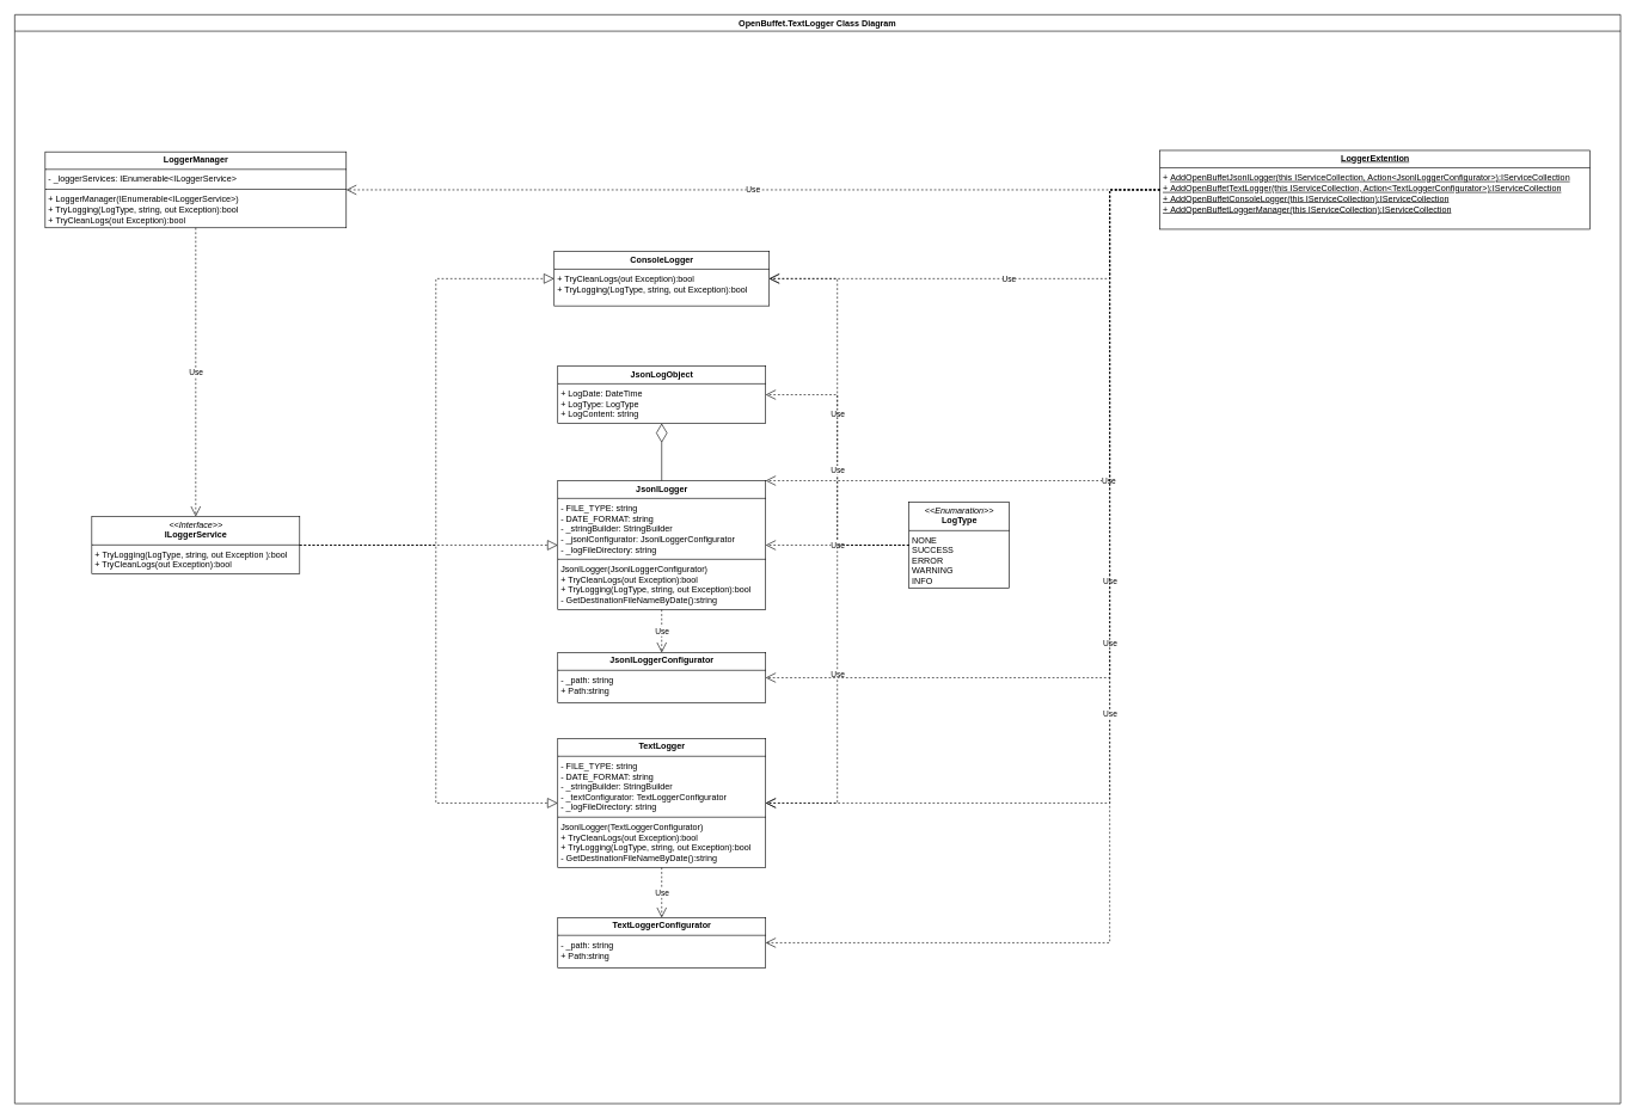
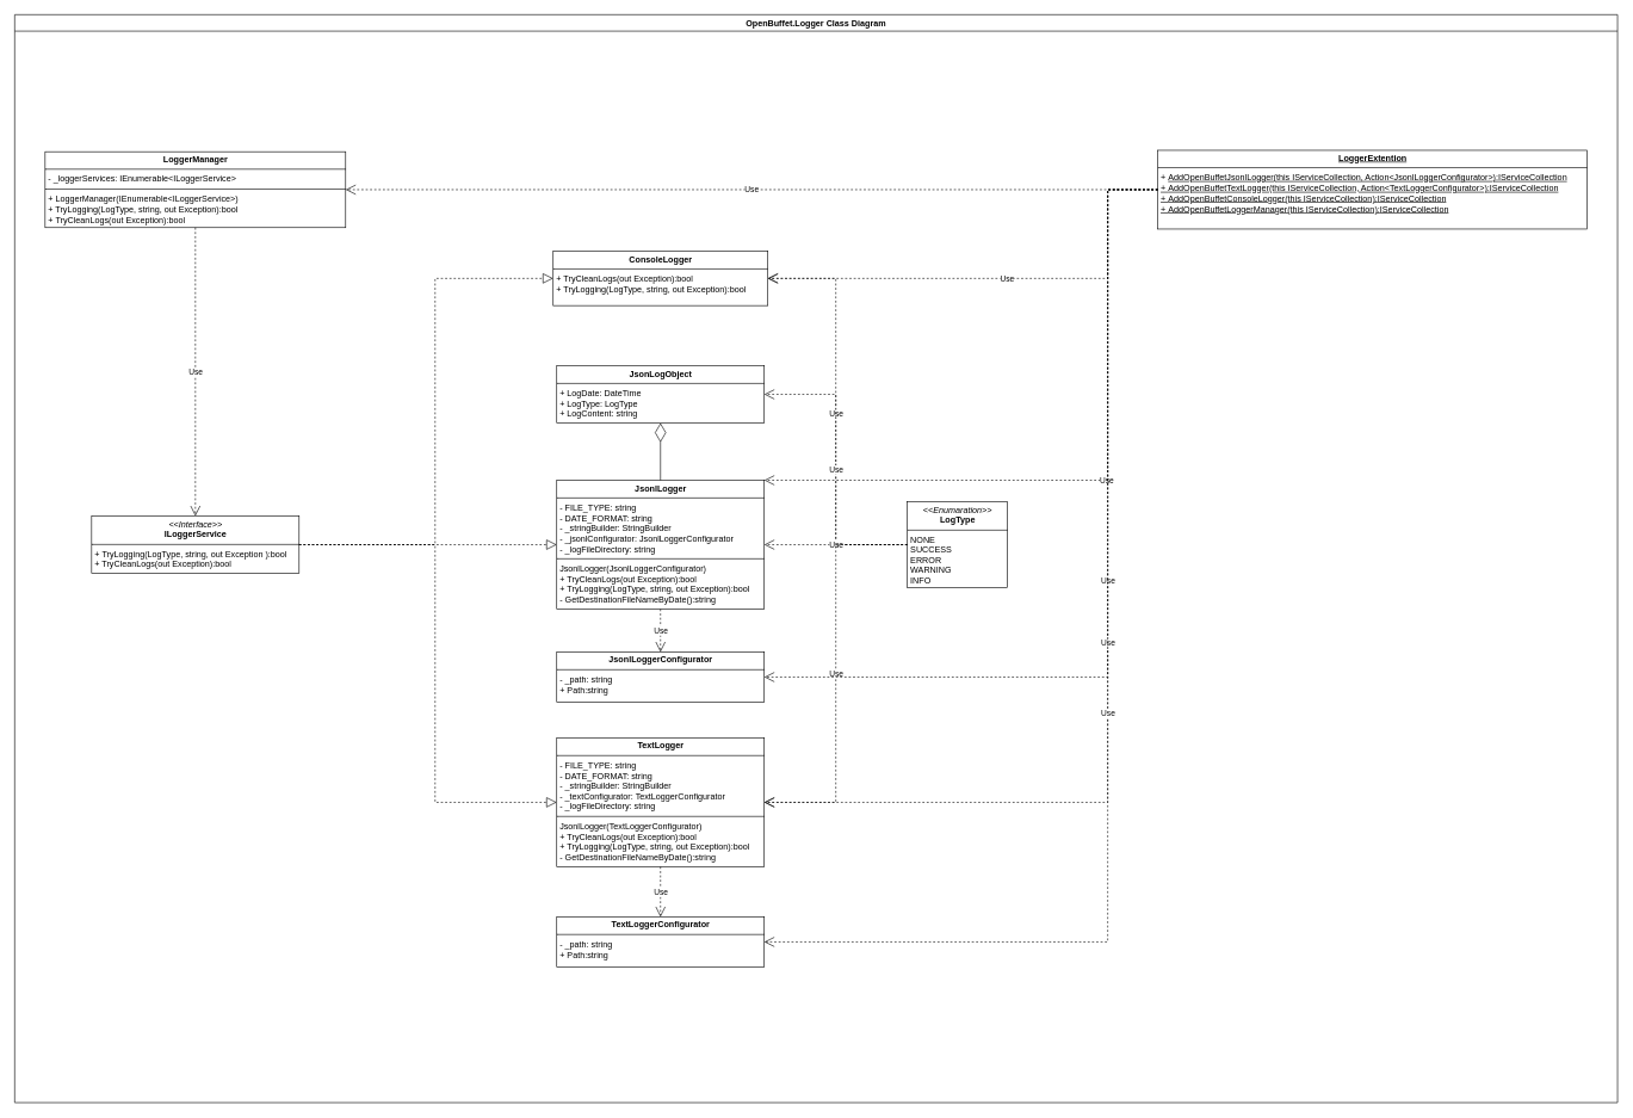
- <mxCell id="2" value="OpenBuffet.TextLogger Class Diagram" style="swimlane;" vertex="1" parent="1"><mxGeometry x="20" y="20" width="2240" height="1520" as="geometry"><mxRectangle x="-760" y="-413" width="230" height="30" as="alternateBounds" /></mxGeometry></mxCell>
+ <mxCell id="2" value="OpenBuffet.Logger Class Diagram" style="swimlane;" vertex="1" parent="1"><mxGeometry x="20" y="20" width="2240" height="1520" as="geometry"><mxRectangle x="-760" y="-413" width="230" height="30" as="alternateBounds" /></mxGeometry></mxCell>
